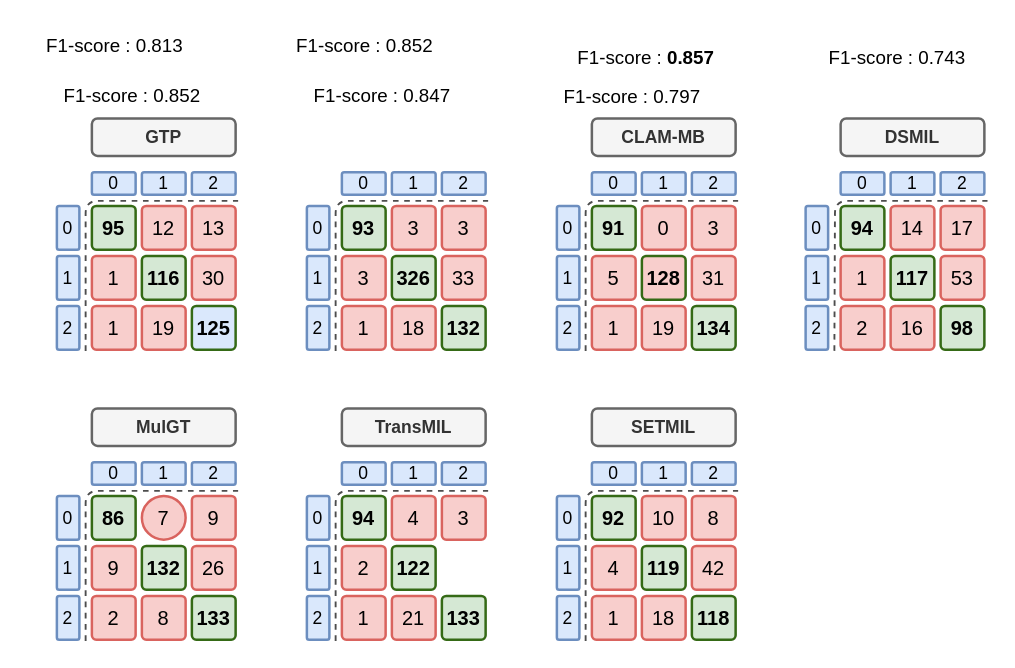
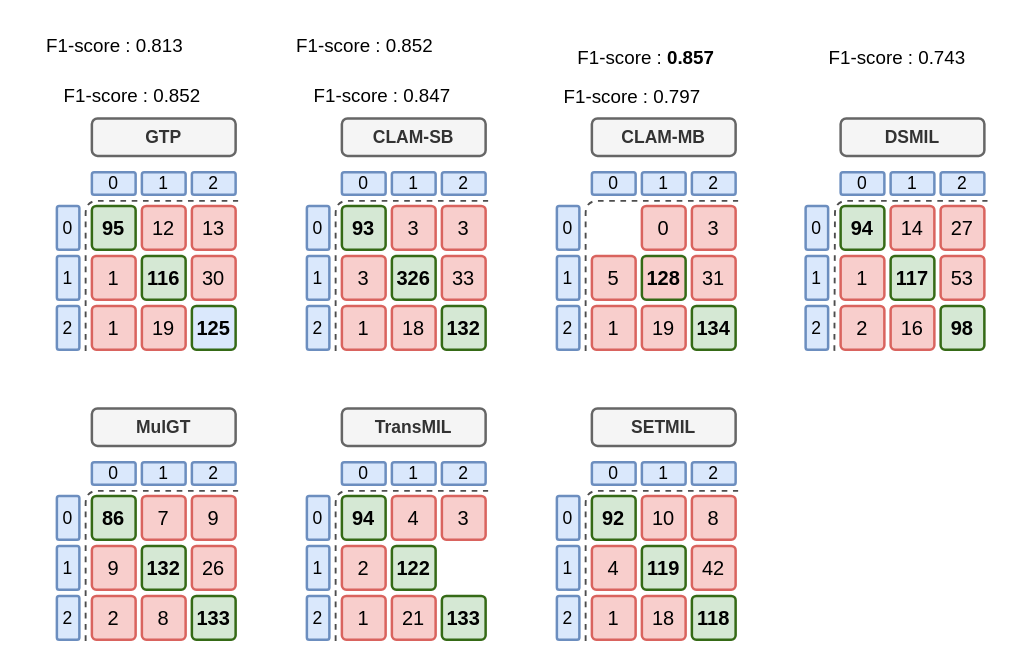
+ <mxCell id="128" value="&lt;b&gt;&lt;font style=&quot;font-size: 14px;&quot;&gt;CLAM-SB&lt;/font&gt;&lt;/b&gt;" style="text;html=1;strokeColor=#666666;fillColor=#f5f5f5;align=center;verticalAlign=middle;whiteSpace=wrap;rounded=1;fontColor=#333333;strokeWidth=2;" parent="1" vertex="1"><mxGeometry x="273" y="94" width="115" height="30" as="geometry" /></mxCell>
- <mxCell id="19" value="&lt;font style=&quot;font-size: 16px;&quot;&gt;&lt;b&gt;91&lt;/b&gt;&lt;/font&gt;" style="whiteSpace=wrap;html=1;aspect=fixed;fillColor=#d5e8d4;strokeColor=#356a16;strokeWidth=2;rounded=1;glass=0;absoluteArcSize=0;arcSize=10;" parent="1" vertex="1"><mxGeometry x="473" y="164" width="35" height="35" as="geometry" /></mxCell>
- <mxCell id="38" value="&lt;font style=&quot;font-size: 16px;&quot;&gt;17&lt;/font&gt;" style="whiteSpace=wrap;html=1;aspect=fixed;fillColor=#f8cecc;strokeColor=#D9635E;strokeWidth=2;rounded=1;glass=0;arcSize=10;" parent="1" vertex="1"><mxGeometry x="752" y="164" width="35" height="35" as="geometry" /></mxCell>
+ <mxCell id="38" value="&lt;font style=&quot;font-size: 16px;&quot;&gt;27&lt;/font&gt;" style="whiteSpace=wrap;html=1;aspect=fixed;fillColor=#f8cecc;strokeColor=#D9635E;strokeWidth=2;rounded=1;glass=0;arcSize=10;" parent="1" vertex="1"><mxGeometry x="752" y="164" width="35" height="35" as="geometry" /></mxCell>
- <mxCell id="110" value="&lt;font style=&quot;font-size: 16px;&quot;&gt;7&lt;/font&gt;" style="ellipse;whiteSpace=wrap;html=1;aspect=fixed;fillColor=#f8cecc;strokeColor=#D9635E;strokeWidth=2;glass=0;arcSize=10;" parent="1" vertex="1"><mxGeometry x="113" y="396" width="35" height="35" as="geometry" /></mxCell>
+ <mxCell id="110" value="&lt;font style=&quot;font-size: 16px;&quot;&gt;7&lt;/font&gt;" style="whiteSpace=wrap;html=1;aspect=fixed;fillColor=#f8cecc;strokeColor=#D9635E;strokeWidth=2;rounded=1;glass=0;arcSize=10;" parent="1" vertex="1"><mxGeometry x="113" y="396" width="35" height="35" as="geometry" /></mxCell>
